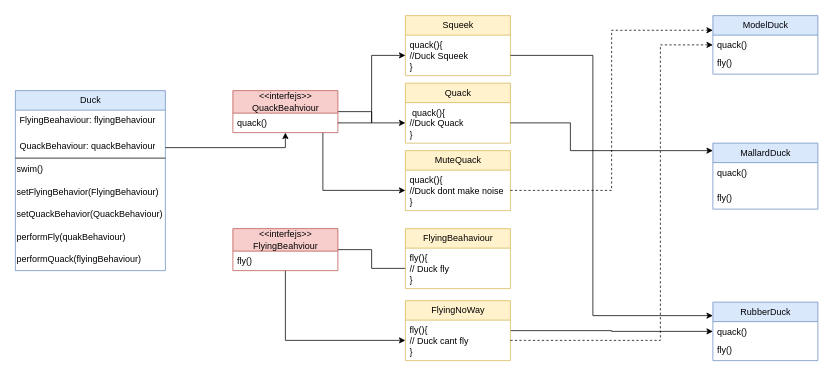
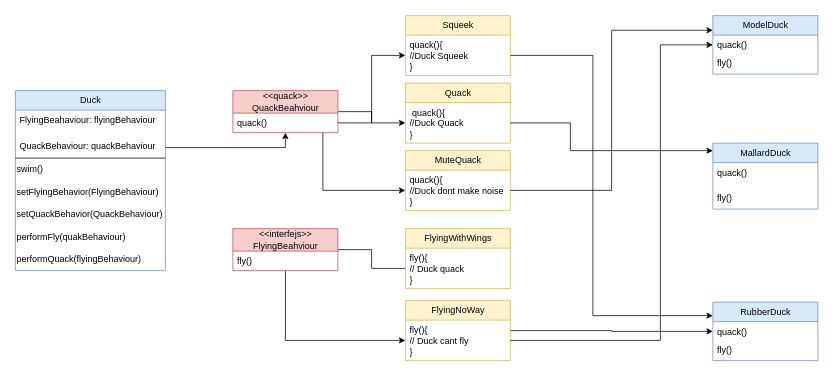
- <mxCell id="4" value="&amp;lt;&amp;lt;interfejs&amp;gt;&amp;gt;&lt;div&gt;QuackBeahviour&lt;/div&gt;" style="swimlane;fontStyle=0;childLayout=stackLayout;horizontal=1;startSize=30;fillColor=#f8cecc;horizontalStack=0;resizeParent=1;resizeParentMax=0;resizeLast=0;collapsible=1;marginBottom=0;html=1;strokeColor=#b85450;" vertex="1" parent="1"><mxGeometry x="310" y="120" width="140" height="56" as="geometry" /></mxCell>
+ <mxCell id="4" value="&amp;lt;&amp;lt;quack&amp;gt;&amp;gt;&lt;div&gt;QuackBeahviour&lt;/div&gt;" style="swimlane;fontStyle=0;childLayout=stackLayout;horizontal=1;startSize=30;fillColor=#f8cecc;horizontalStack=0;resizeParent=1;resizeParentMax=0;resizeLast=0;collapsible=1;marginBottom=0;html=1;strokeColor=#b85450;" vertex="1" parent="1"><mxGeometry x="310" y="120" width="140" height="56" as="geometry" /></mxCell>
- <mxCell id="39" style="edgeStyle=orthogonalEdgeStyle;rounded=0;orthogonalLoop=1;jettySize=auto;html=1;entryX=0;entryY=0.25;entryDx=0;entryDy=0;dashed=1;" edge="1" parent="1" source="18" target="25"><mxGeometry relative="1" as="geometry" /></mxCell>
+ <mxCell id="39" style="edgeStyle=orthogonalEdgeStyle;rounded=0;orthogonalLoop=1;jettySize=auto;html=1;entryX=0;entryY=0.25;entryDx=0;entryDy=0;" edge="1" parent="1" source="18" target="25"><mxGeometry relative="1" as="geometry" /></mxCell>
- <mxCell id="12" value="FlyingBeahaviour" style="swimlane;fontStyle=0;childLayout=stackLayout;horizontal=1;startSize=26;fillColor=#fff2cc;horizontalStack=0;resizeParent=1;resizeParentMax=0;resizeLast=0;collapsible=1;marginBottom=0;html=1;strokeColor=#d6b656;" vertex="1" parent="1"><mxGeometry x="540" y="304" width="140" height="80" as="geometry" /></mxCell>
+ <mxCell id="12" value="FlyingWithWings" style="swimlane;fontStyle=0;childLayout=stackLayout;horizontal=1;startSize=26;fillColor=#fff2cc;horizontalStack=0;resizeParent=1;resizeParentMax=0;resizeLast=0;collapsible=1;marginBottom=0;html=1;strokeColor=#d6b656;" vertex="1" parent="1"><mxGeometry x="540" y="304" width="140" height="80" as="geometry" /></mxCell>
- <mxCell id="42" style="edgeStyle=orthogonalEdgeStyle;rounded=0;orthogonalLoop=1;jettySize=auto;html=1;dashed=1;" edge="1" parent="1" source="16" target="25"><mxGeometry relative="1" as="geometry"><Array as="points"><mxPoint x="880" y="453" /><mxPoint x="880" y="59" /></Array></mxGeometry></mxCell>
+ <mxCell id="42" style="edgeStyle=orthogonalEdgeStyle;rounded=0;orthogonalLoop=1;jettySize=auto;html=1;" edge="1" parent="1" source="16" target="25"><mxGeometry relative="1" as="geometry"><Array as="points"><mxPoint x="880" y="453" /><mxPoint x="880" y="59" /></Array></mxGeometry></mxCell>
- <mxCell id="13" value="fly(){&lt;div&gt;// Duck fly&lt;/div&gt;&lt;div&gt;}&lt;/div&gt;" style="text;align=left;verticalAlign=top;spacingLeft=4;spacingRight=4;overflow=hidden;rotatable=0;points=[[0,0.5],[1,0.5]];portConstraint=eastwest;whiteSpace=wrap;html=1;" vertex="1" parent="12"><mxGeometry y="26" width="140" height="54" as="geometry" /></mxCell>
+ <mxCell id="13" value="fly(){&lt;div&gt;// Duck quack&lt;/div&gt;&lt;div&gt;}&lt;/div&gt;" style="text;align=left;verticalAlign=top;spacingLeft=4;spacingRight=4;overflow=hidden;rotatable=0;points=[[0,0.5],[1,0.5]];portConstraint=eastwest;whiteSpace=wrap;html=1;" vertex="1" parent="12"><mxGeometry y="26" width="140" height="54" as="geometry" /></mxCell>
